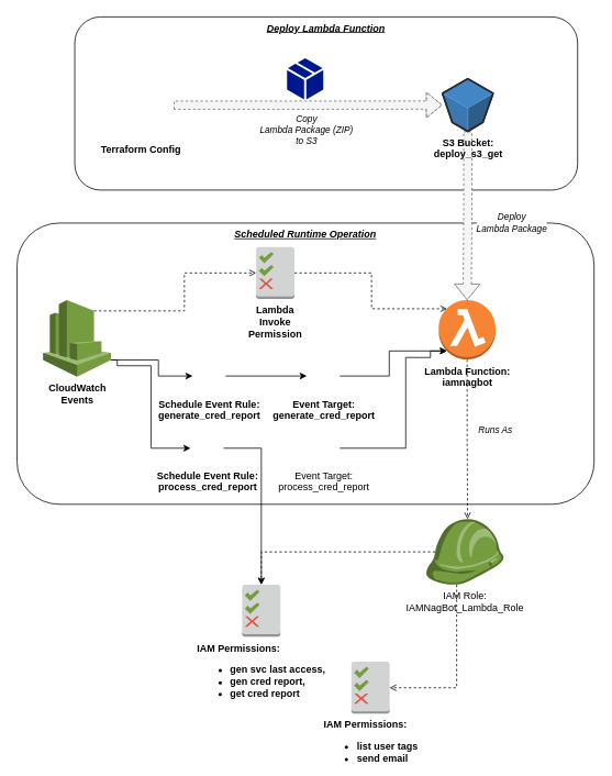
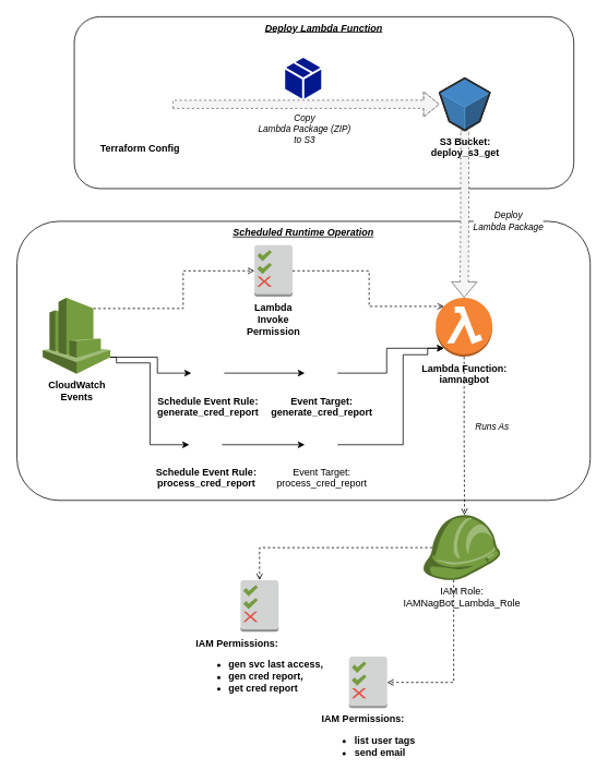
- <mxCell id="15" style="edgeStyle=orthogonalEdgeStyle;rounded=0;orthogonalLoop=1;jettySize=auto;html=1;exitX=1;exitY=0.5;exitDx=0;exitDy=0;" edge="1" parent="1" source="16" target="25"><mxGeometry relative="1" as="geometry" /></mxCell>
+ <mxCell id="15" style="edgeStyle=orthogonalEdgeStyle;rounded=0;orthogonalLoop=1;jettySize=auto;html=1;exitX=1;exitY=0.5;exitDx=0;exitDy=0;" edge="1" parent="1" source="16" target="18"><mxGeometry relative="1" as="geometry" /></mxCell>
